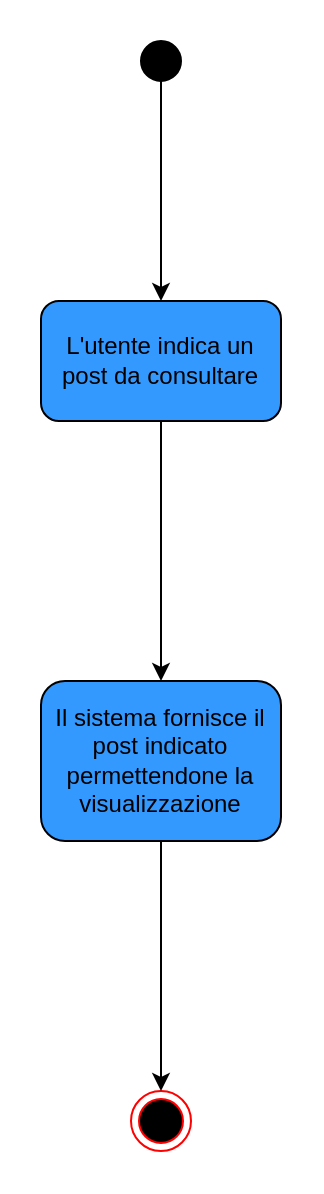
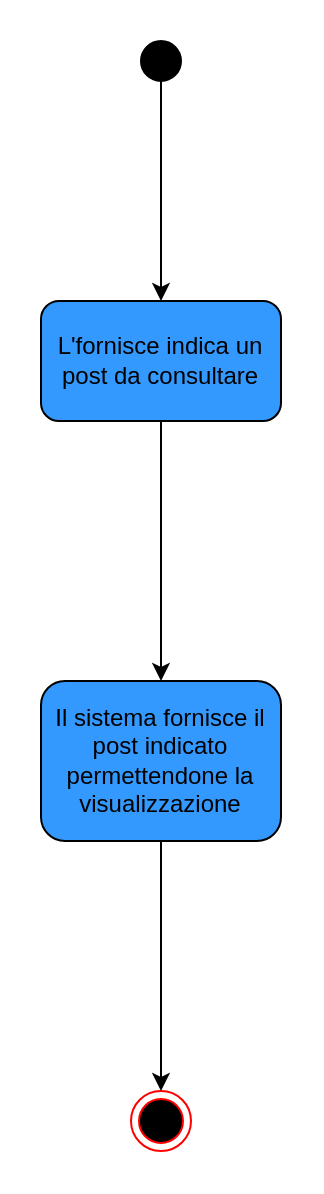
- <mxCell id="4" value="L'utente indica un post da consultare" style="rounded=1;whiteSpace=wrap;html=1;strokeColor=#000000;fillColor=#3399FF;" vertex="1" parent="1"><mxGeometry x="20" y="150" width="120" height="60" as="geometry" /></mxCell>
+ <mxCell id="4" value="L'fornisce indica un post da consultare" style="rounded=1;whiteSpace=wrap;html=1;strokeColor=#000000;fillColor=#3399FF;" vertex="1" parent="1"><mxGeometry x="20" y="150" width="120" height="60" as="geometry" /></mxCell>
